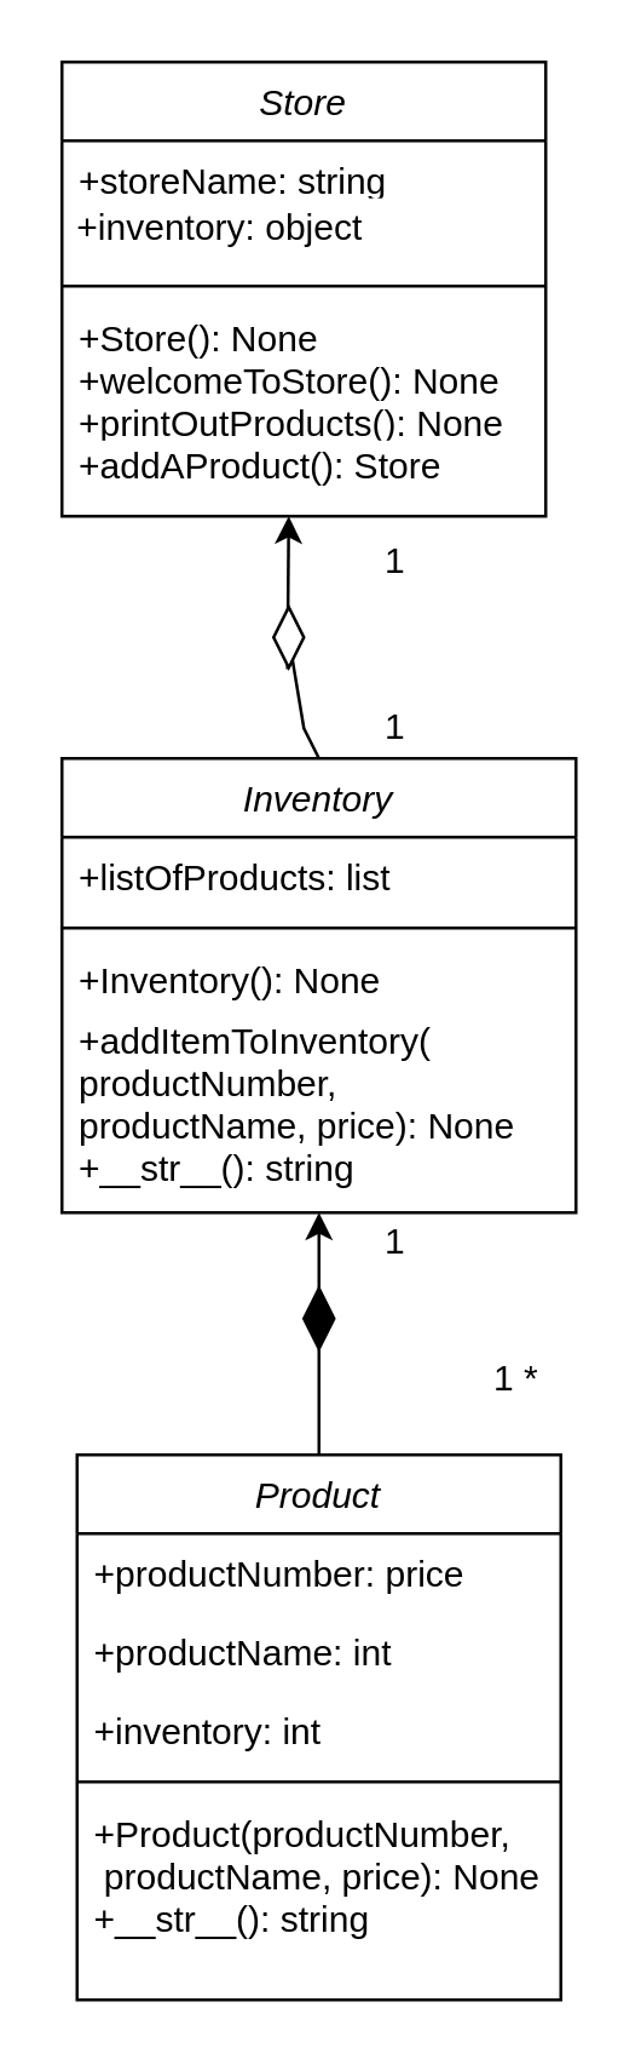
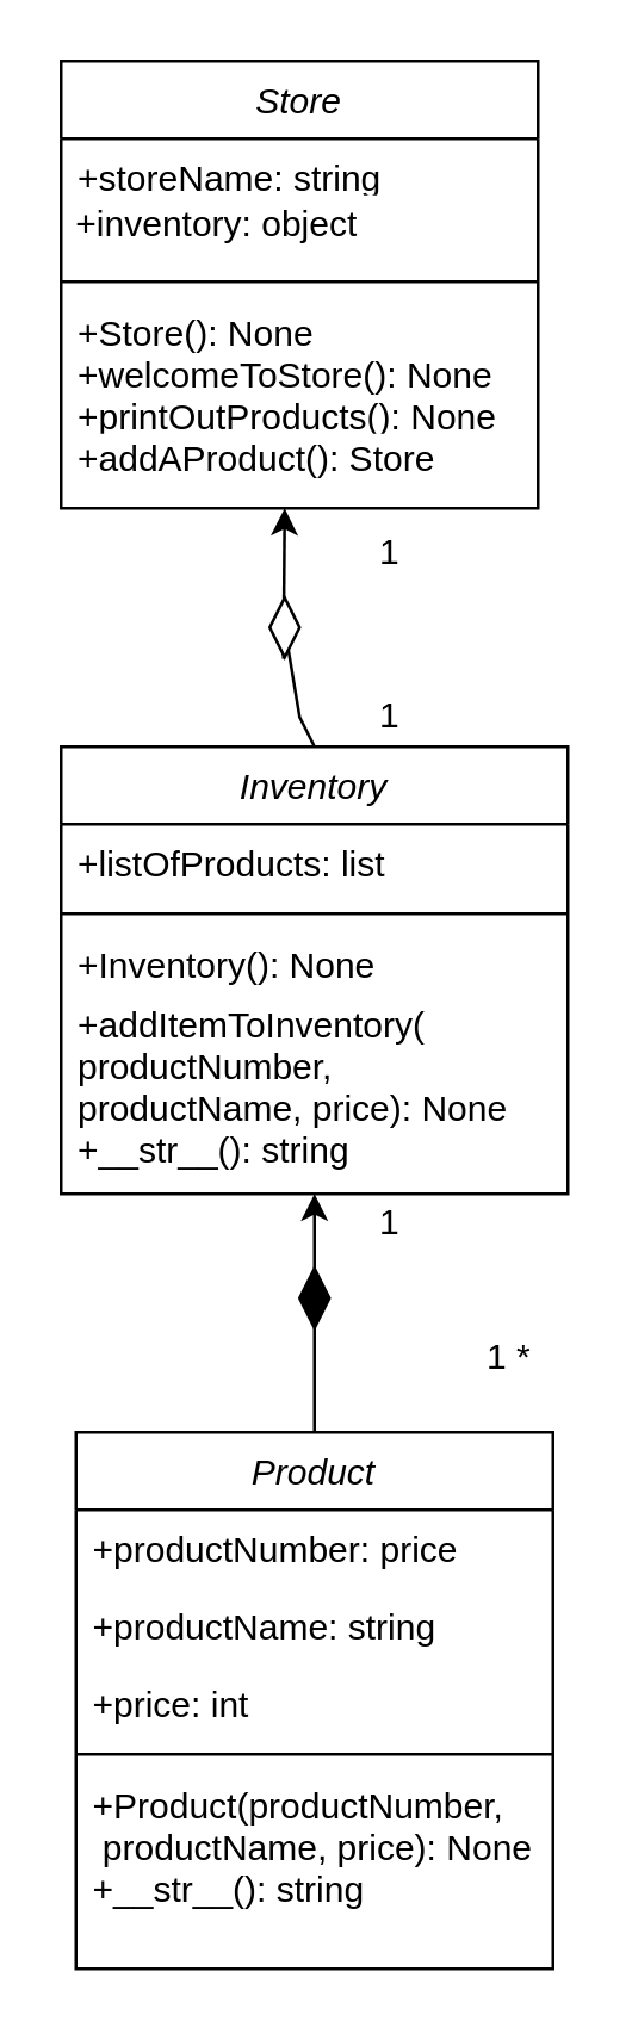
- <mxCell id="15" value="+productName: int" style="text;align=left;verticalAlign=top;spacingLeft=4;spacingRight=4;overflow=hidden;rotatable=0;points=[[0,0.5],[1,0.5]];portConstraint=eastwest;rounded=0;shadow=0;html=0;" vertex="1" parent="13"><mxGeometry y="52" width="160" height="26" as="geometry" /></mxCell>
+ <mxCell id="15" value="+productName: string" style="text;align=left;verticalAlign=top;spacingLeft=4;spacingRight=4;overflow=hidden;rotatable=0;points=[[0,0.5],[1,0.5]];portConstraint=eastwest;rounded=0;shadow=0;html=0;" vertex="1" parent="13"><mxGeometry y="52" width="160" height="26" as="geometry" /></mxCell>
- <mxCell id="16" value="+inventory: int" style="text;align=left;verticalAlign=top;spacingLeft=4;spacingRight=4;overflow=hidden;rotatable=0;points=[[0,0.5],[1,0.5]];portConstraint=eastwest;rounded=0;shadow=0;html=0;" vertex="1" parent="13"><mxGeometry y="78" width="160" height="26" as="geometry" /></mxCell>
+ <mxCell id="16" value="+price: int" style="text;align=left;verticalAlign=top;spacingLeft=4;spacingRight=4;overflow=hidden;rotatable=0;points=[[0,0.5],[1,0.5]];portConstraint=eastwest;rounded=0;shadow=0;html=0;" vertex="1" parent="13"><mxGeometry y="78" width="160" height="26" as="geometry" /></mxCell>
